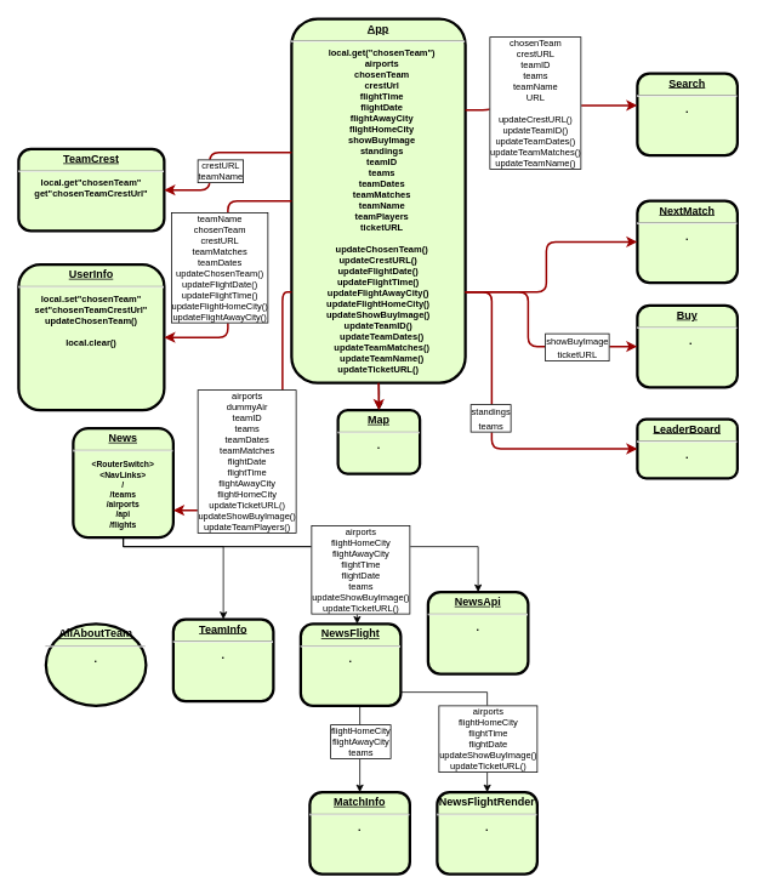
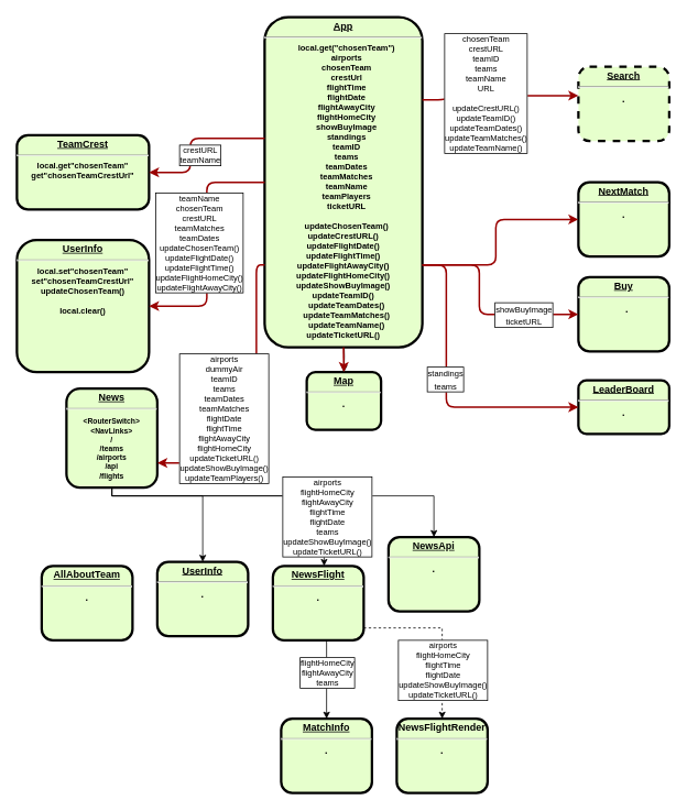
- <mxCell id="2" value="&lt;p style=&quot;margin: 0px ; margin-top: 4px ; text-align: center ; text-decoration: underline&quot;&gt;&lt;strong&gt;Search&lt;br&gt;&lt;/strong&gt;&lt;/p&gt;&lt;hr&gt;." style="verticalAlign=middle;align=center;overflow=fill;fontSize=12;fontFamily=Helvetica;html=1;rounded=1;fontStyle=1;strokeWidth=3;fillColor=#E6FFCC" parent="1" vertex="1"><mxGeometry x="700" y="80" width="110" height="90" as="geometry" /></mxCell>
+ <mxCell id="2" value="&lt;p style=&quot;margin: 0px ; margin-top: 4px ; text-align: center ; text-decoration: underline&quot;&gt;&lt;strong&gt;Search&lt;br&gt;&lt;/strong&gt;&lt;/p&gt;&lt;hr&gt;." style="verticalAlign=middle;align=center;overflow=fill;fontSize=12;fontFamily=Helvetica;html=1;rounded=1;fontStyle=1;strokeWidth=3;fillColor=#E6FFCC;dashed=1;" parent="1" vertex="1"><mxGeometry x="700" y="80" width="110" height="90" as="geometry" /></mxCell>
- <mxCell id="31" value="&lt;p style=&quot;margin: 0px ; margin-top: 4px ; text-align: center ; text-decoration: underline&quot;&gt;&lt;strong&gt;TeamInfo&lt;/strong&gt;&lt;/p&gt;&lt;hr&gt;." style="verticalAlign=middle;align=center;overflow=fill;fontSize=12;fontFamily=Helvetica;html=1;rounded=1;fontStyle=1;strokeWidth=3;fillColor=#E6FFCC" parent="1" vertex="1"><mxGeometry x="190" y="680" width="110" height="90" as="geometry" /></mxCell>
+ <mxCell id="31" value="&lt;p style=&quot;margin: 0px ; margin-top: 4px ; text-align: center ; text-decoration: underline&quot;&gt;&lt;strong&gt;UserInfo&lt;/strong&gt;&lt;/p&gt;&lt;hr&gt;." style="verticalAlign=middle;align=center;overflow=fill;fontSize=12;fontFamily=Helvetica;html=1;rounded=1;fontStyle=1;strokeWidth=3;fillColor=#E6FFCC" parent="1" vertex="1"><mxGeometry x="190" y="680" width="110" height="90" as="geometry" /></mxCell>
- <mxCell id="12" value="&lt;p style=&quot;margin: 0px ; margin-top: 4px ; text-align: center ; text-decoration: underline&quot;&gt;&lt;strong&gt;AllAboutTeam&lt;br&gt;&lt;/strong&gt;&lt;/p&gt;&lt;hr&gt;." style="ellipse;verticalAlign=middle;align=center;overflow=fill;fontSize=12;fontFamily=Helvetica;html=1;fontStyle=1;strokeWidth=3;fillColor=#E6FFCC;" parent="1" vertex="1"><mxGeometry x="50" y="685" width="110" height="90" as="geometry" /></mxCell>
+ <mxCell id="12" value="&lt;p style=&quot;margin: 0px ; margin-top: 4px ; text-align: center ; text-decoration: underline&quot;&gt;&lt;strong&gt;AllAboutTeam&lt;br&gt;&lt;/strong&gt;&lt;/p&gt;&lt;hr&gt;." style="verticalAlign=middle;align=center;overflow=fill;fontSize=12;fontFamily=Helvetica;html=1;rounded=1;fontStyle=1;strokeWidth=3;fillColor=#E6FFCC" parent="1" vertex="1"><mxGeometry x="50" y="685" width="110" height="90" as="geometry" /></mxCell>
- <mxCell id="32" value="" style="edgeStyle=orthogonalEdgeStyle;rounded=0;orthogonalLoop=1;jettySize=auto;html=1;" parent="1" source="36" target="38" edge="1"><mxGeometry relative="1" as="geometry"><Array as="points"><mxPoint x="395" y="760" /><mxPoint x="535" y="760" /></Array></mxGeometry></mxCell>
+ <mxCell id="32" value="" style="edgeStyle=orthogonalEdgeStyle;rounded=0;orthogonalLoop=1;jettySize=auto;html=1;dashed=1;" parent="1" source="36" target="38" edge="1"><mxGeometry relative="1" as="geometry"><Array as="points"><mxPoint x="395" y="760" /><mxPoint x="535" y="760" /></Array></mxGeometry></mxCell>
